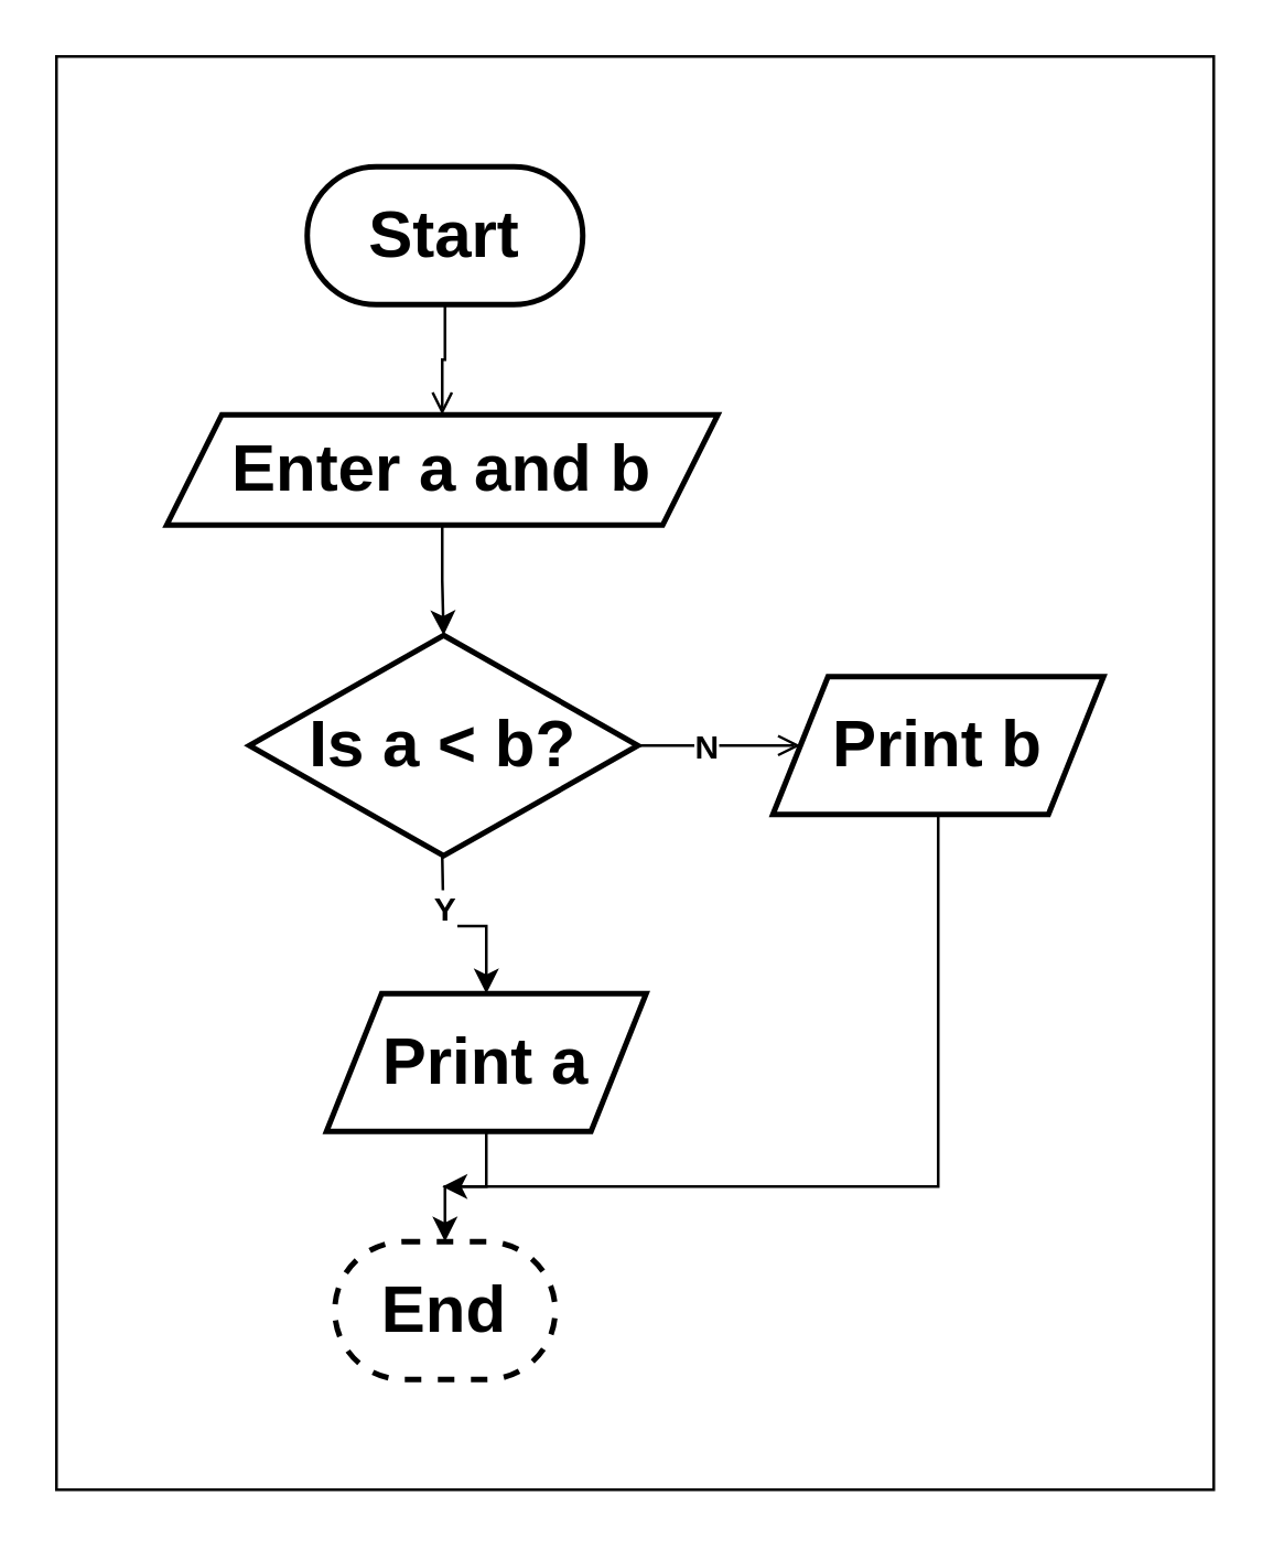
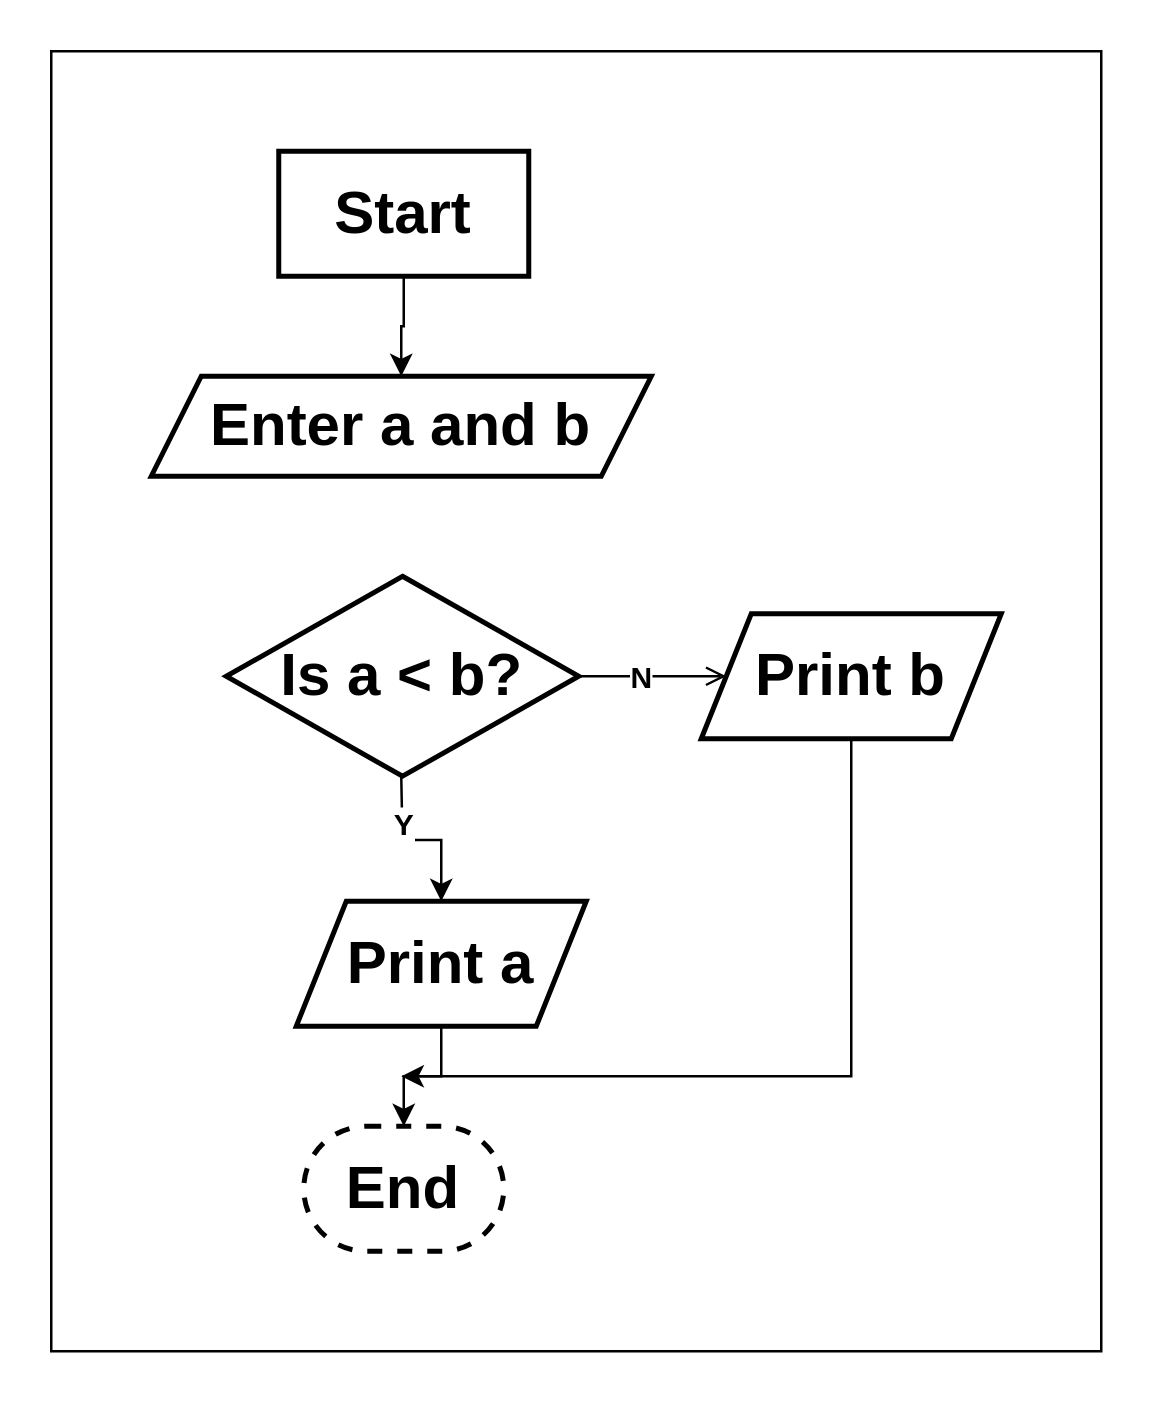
- <mxCell id="4" value="&lt;b&gt;&lt;font style=&quot;font-size: 24px;&quot;&gt;Start&lt;/font&gt;&lt;/b&gt;" style="rounded=1;whiteSpace=wrap;html=1;arcSize=50;strokeWidth=2;" parent="1" vertex="1"><mxGeometry x="111" y="60" width="100" height="50" as="geometry" /></mxCell>
+ <mxCell id="4" value="&lt;b&gt;&lt;font style=&quot;font-size: 24px;&quot;&gt;Start&lt;/font&gt;&lt;/b&gt;" style="whiteSpace=wrap;html=1;arcSize=50;strokeWidth=2;rounded=0;" parent="1" vertex="1"><mxGeometry x="111" y="60" width="100" height="50" as="geometry" /></mxCell>
- <mxCell id="3" style="edgeStyle=orthogonalEdgeStyle;rounded=0;orthogonalLoop=1;jettySize=auto;html=1;exitX=0.5;exitY=1;exitDx=0;exitDy=0;entryX=0.5;entryY=0;entryDx=0;entryDy=0;endArrow=open;" parent="1" source="4" target="6" edge="1"><mxGeometry relative="1" as="geometry" /></mxCell>
+ <mxCell id="3" style="edgeStyle=orthogonalEdgeStyle;rounded=0;orthogonalLoop=1;jettySize=auto;html=1;exitX=0.5;exitY=1;exitDx=0;exitDy=0;entryX=0.5;entryY=0;entryDx=0;entryDy=0;" parent="1" source="4" target="6" edge="1"><mxGeometry relative="1" as="geometry" /></mxCell>
- <mxCell id="5" style="edgeStyle=orthogonalEdgeStyle;rounded=0;orthogonalLoop=1;jettySize=auto;html=1;exitX=0.5;exitY=1;exitDx=0;exitDy=0;entryX=0.5;entryY=0;entryDx=0;entryDy=0;" parent="1" source="6" target="14" edge="1"><mxGeometry relative="1" as="geometry" /></mxCell>
